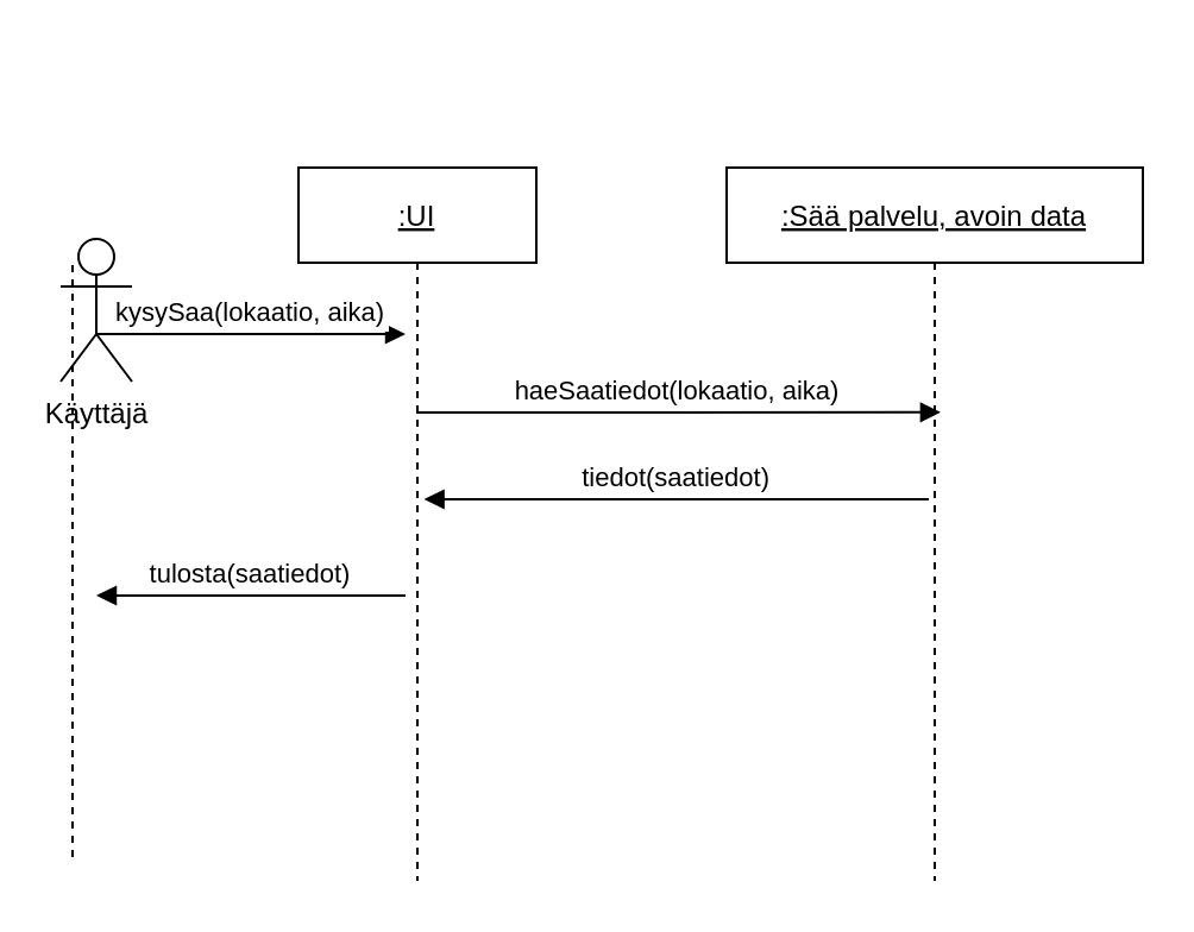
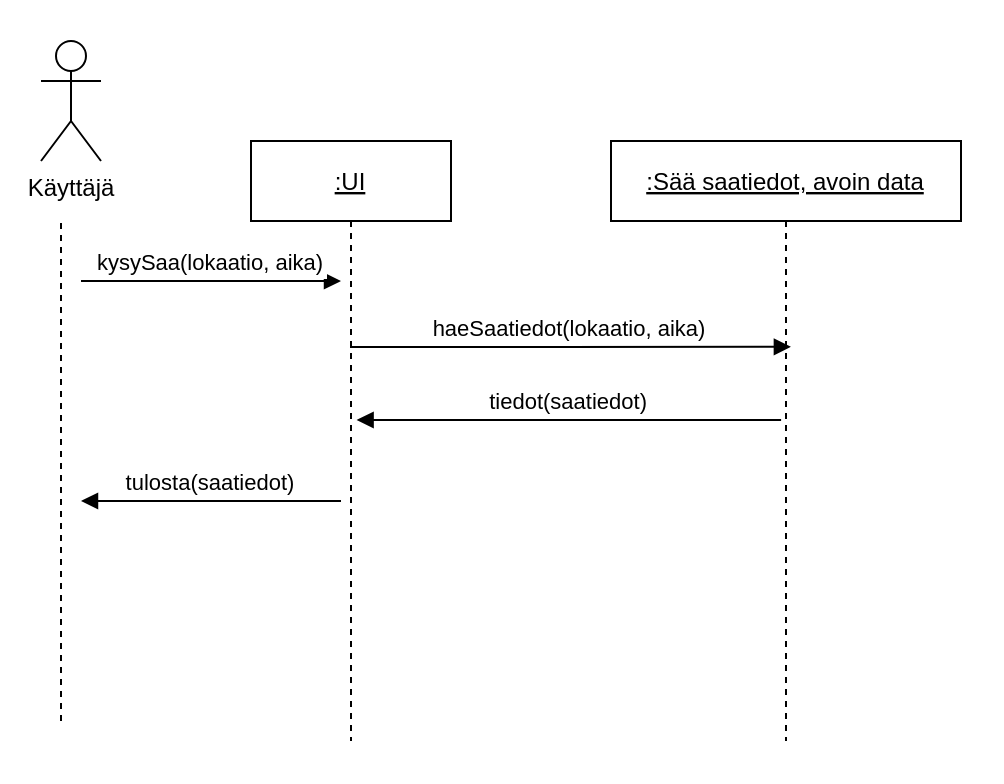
- <mxCell id="4" value=":Sää palvelu, avoin data" style="shape=umlLifeline;perimeter=lifelinePerimeter;container=1;collapsible=0;recursiveResize=0;rounded=0;shadow=0;strokeWidth=1;fontStyle=4" vertex="1" parent="1"><mxGeometry x="305" y="70" width="175" height="300" as="geometry" /></mxCell>
+ <mxCell id="4" value=":Sää saatiedot, avoin data" style="shape=umlLifeline;perimeter=lifelinePerimeter;container=1;collapsible=0;recursiveResize=0;rounded=0;shadow=0;strokeWidth=1;fontStyle=4" vertex="1" parent="1"><mxGeometry x="305" y="70" width="175" height="300" as="geometry" /></mxCell>
- <mxCell id="7" value="Käyttäjä" style="shape=umlActor;verticalLabelPosition=bottom;verticalAlign=top;html=1;outlineConnect=0;" vertex="1" parent="1"><mxGeometry x="25" y="100" width="30" height="60" as="geometry" /></mxCell>
+ <mxCell id="7" value="Käyttäjä" style="shape=umlActor;verticalLabelPosition=bottom;verticalAlign=top;html=1;outlineConnect=0;" vertex="1" parent="1"><mxGeometry x="20" y="20" width="30" height="60" as="geometry" /></mxCell>
